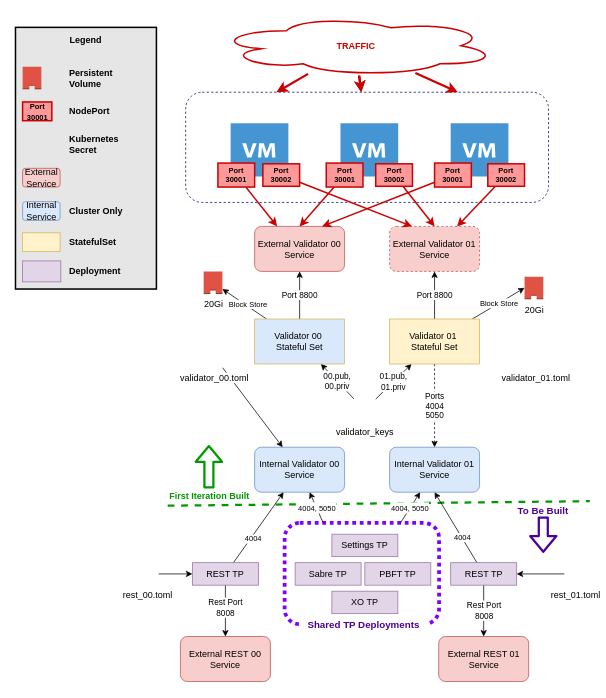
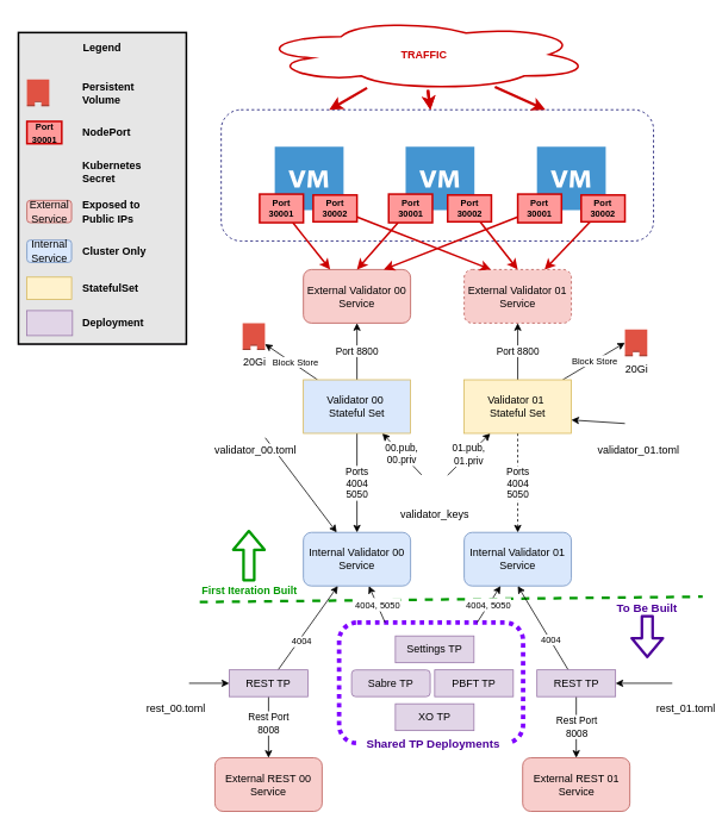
+ <mxCell id="61" value="&lt;div style=&quot;text-align: left&quot;&gt;&lt;b&gt;Exposed to Public IPs&lt;/b&gt;&lt;/div&gt;" style="text;html=1;strokeColor=none;fillColor=none;align=left;verticalAlign=middle;whiteSpace=wrap;rounded=0;" vertex="1" parent="50"><mxGeometry x="69.5" y="190.5" width="95" height="20" as="geometry" /></mxCell>
+ <mxCell id="12" style="edgeStyle=none;rounded=0;orthogonalLoop=1;jettySize=auto;html=1;entryX=1;entryY=0.75;entryDx=0;entryDy=0;strokeColor=#000000;strokeWidth=1;" edge="1" parent="1" source="13" target="24"><mxGeometry relative="1" as="geometry" /></mxCell>
+ <mxCell id="17" value="Ports&lt;br&gt;4004&lt;br&gt;5050&lt;br&gt;" style="edgeStyle=none;rounded=0;orthogonalLoop=1;jettySize=auto;html=1;" edge="1" parent="1" source="20" target="4"><mxGeometry relative="1" as="geometry" /></mxCell>
- <mxCell id="84" value="Sabre TP" style="rounded=0;whiteSpace=wrap;html=1;fillColor=#e1d5e7;strokeColor=#9673a6;" vertex="1" parent="79"><mxGeometry x="14" y="53" width="88" height="30" as="geometry" /></mxCell>
+ <mxCell id="84" value="Sabre TP" style="whiteSpace=wrap;html=1;fillColor=#e1d5e7;strokeColor=#9673a6;rounded=1;" vertex="1" parent="79"><mxGeometry x="14" y="53" width="88" height="30" as="geometry" /></mxCell>
